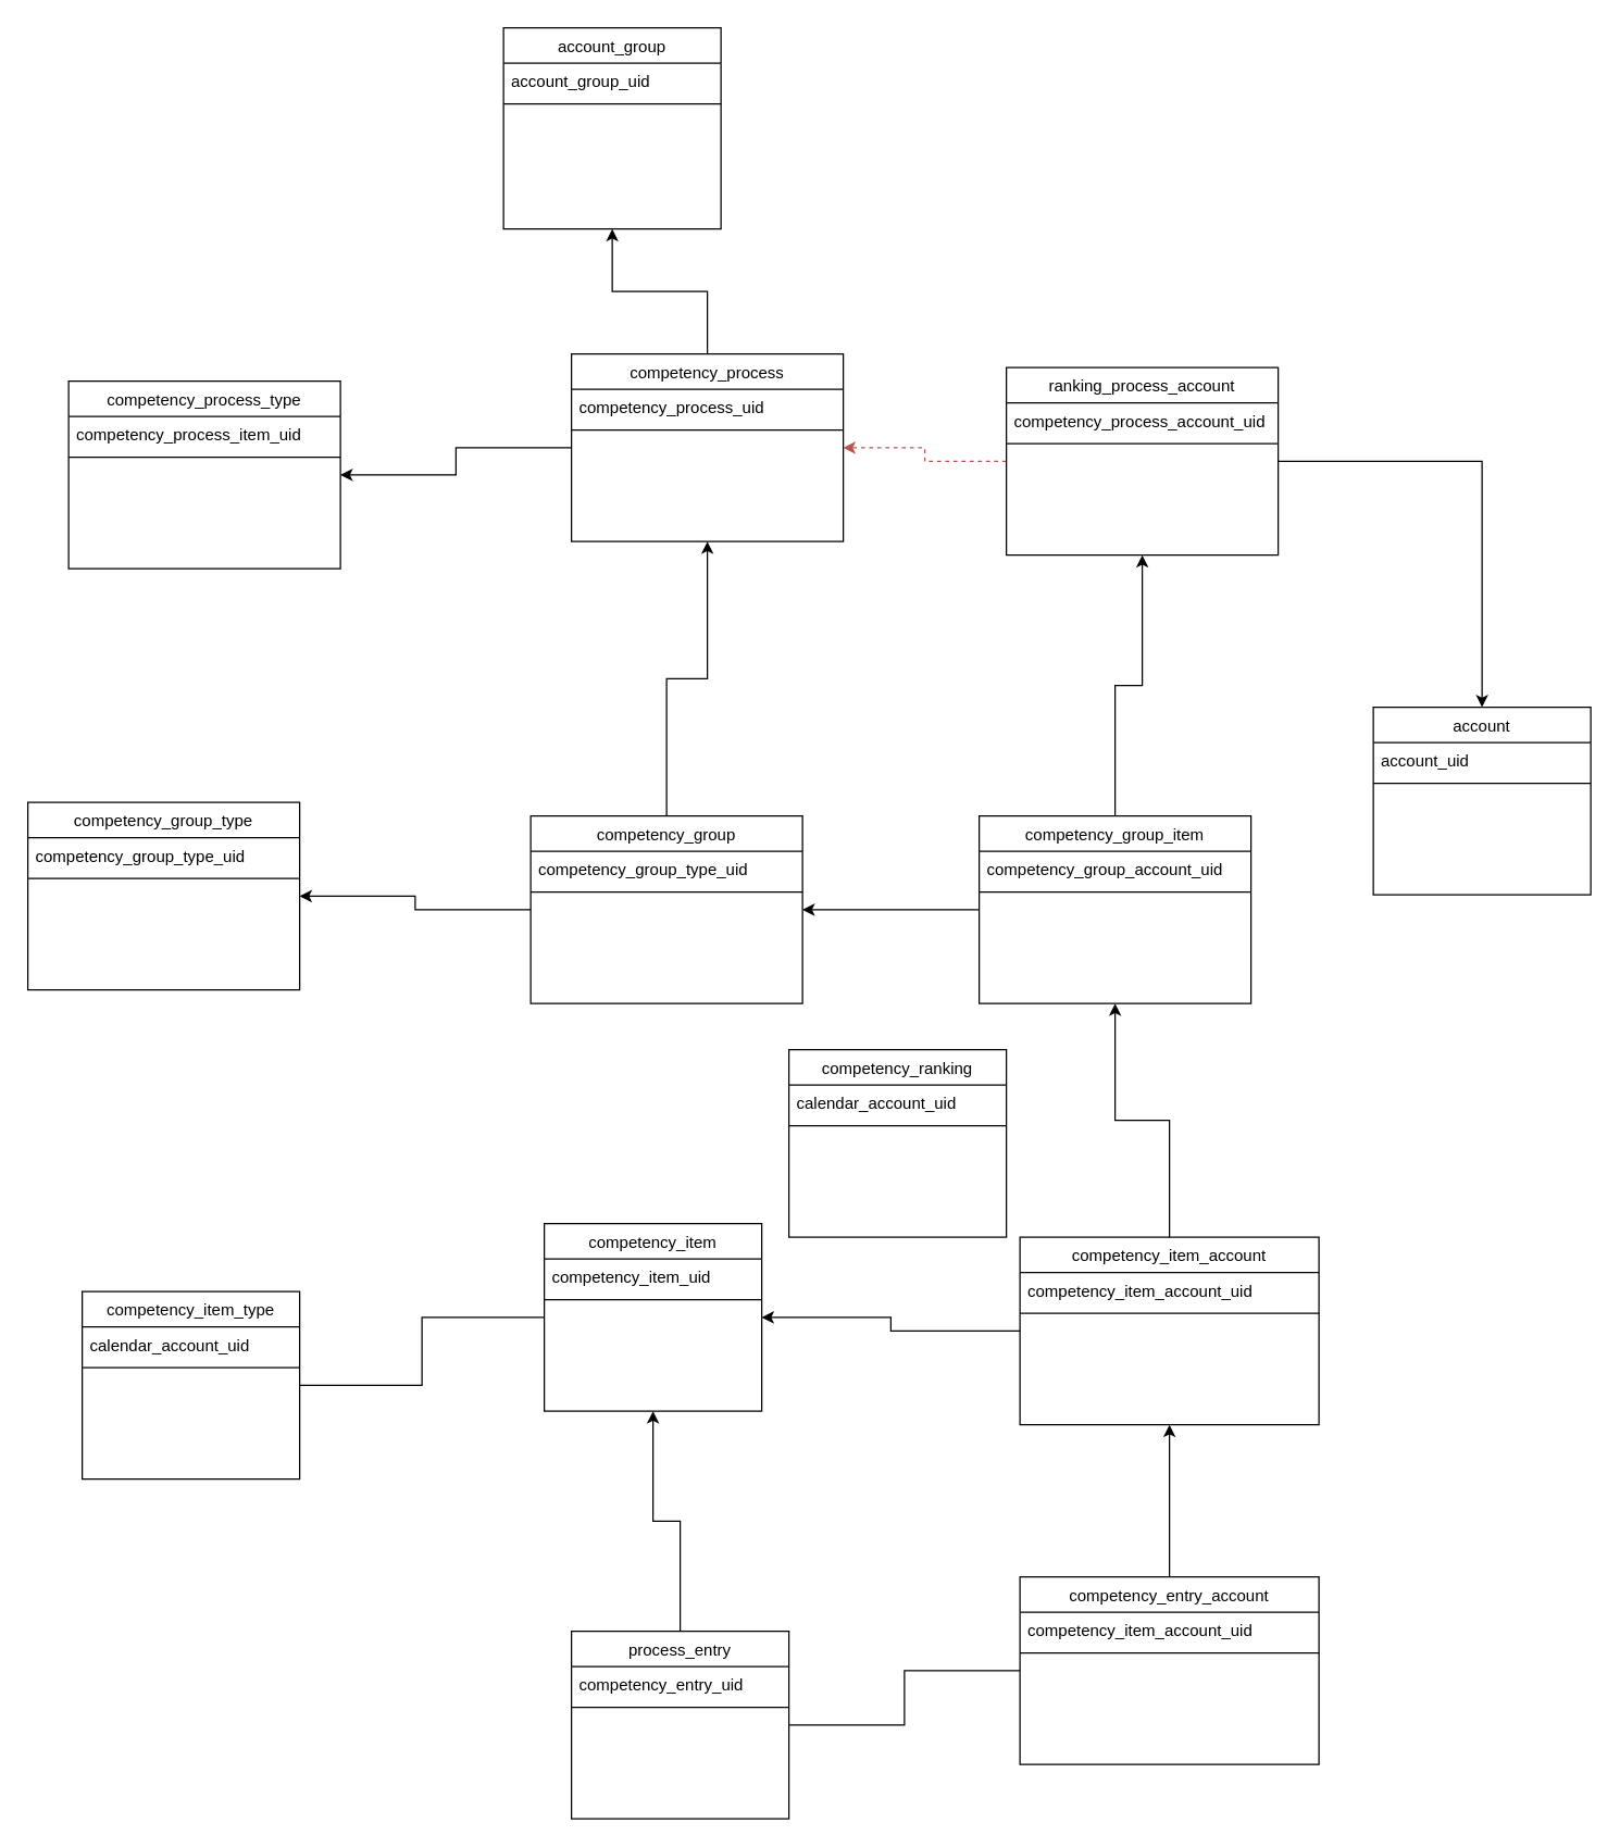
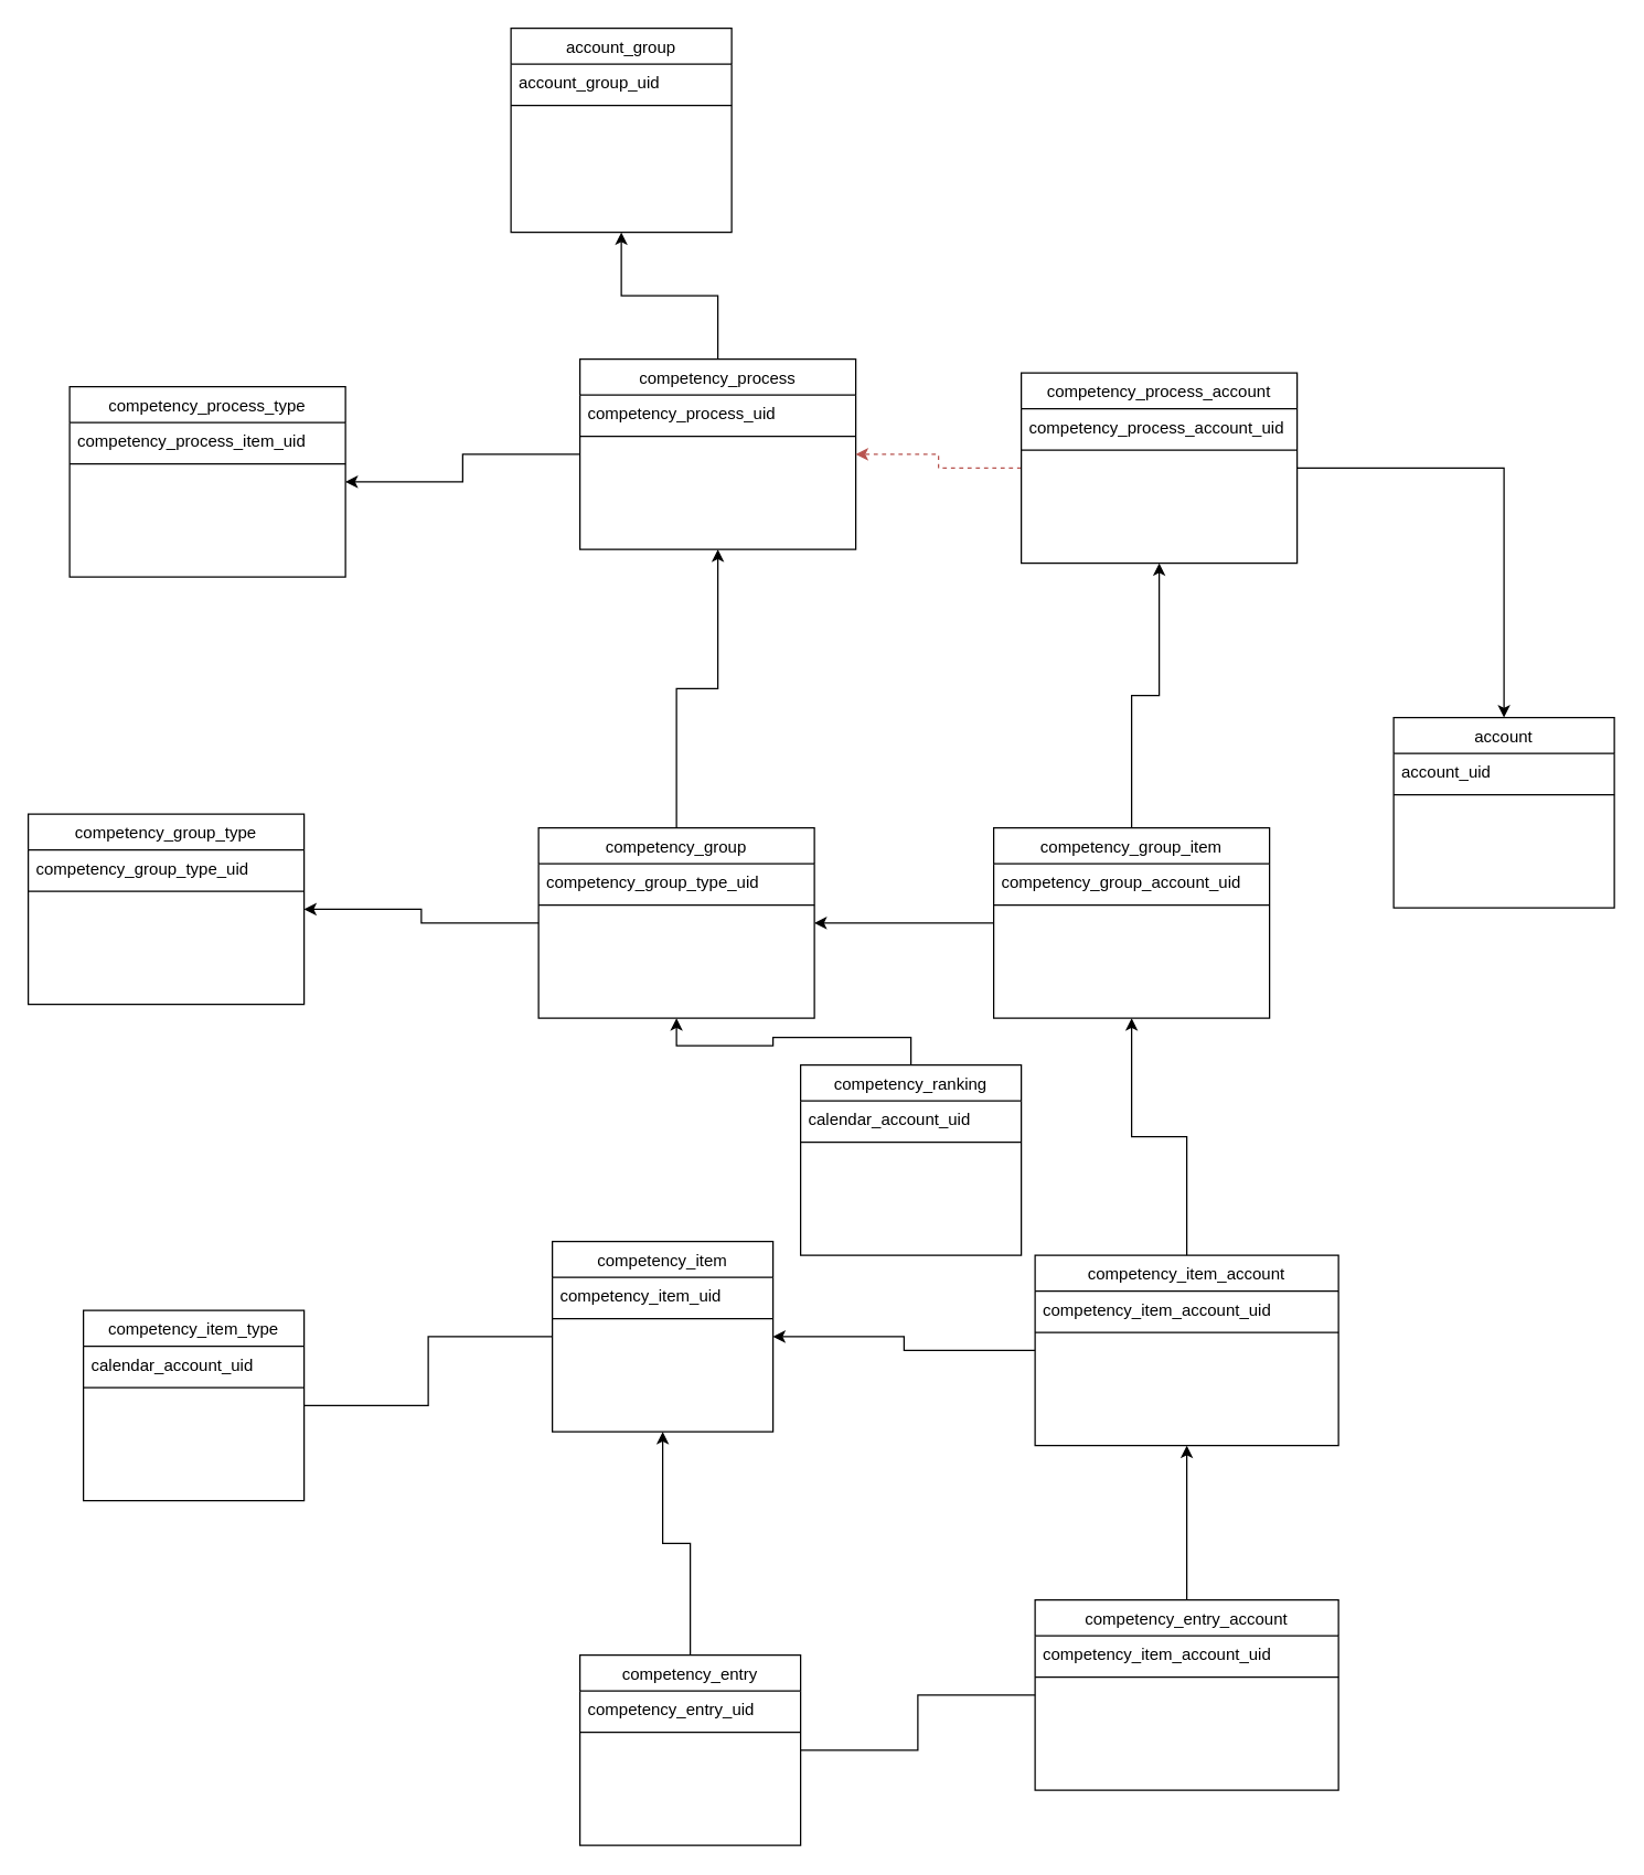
- <mxCell id="51" value="ranking_process_account" style="swimlane;fontStyle=0;align=center;verticalAlign=top;childLayout=stackLayout;horizontal=1;startSize=26;horizontalStack=0;resizeParent=1;resizeLast=0;collapsible=1;marginBottom=0;rounded=0;shadow=0;strokeWidth=1;" vertex="1" parent="1"><mxGeometry x="740" y="270" width="200" height="138" as="geometry"><mxRectangle x="130" y="380" width="160" height="26" as="alternateBounds" /></mxGeometry></mxCell>
+ <mxCell id="51" value="competency_process_account" style="swimlane;fontStyle=0;align=center;verticalAlign=top;childLayout=stackLayout;horizontal=1;startSize=26;horizontalStack=0;resizeParent=1;resizeLast=0;collapsible=1;marginBottom=0;rounded=0;shadow=0;strokeWidth=1;" vertex="1" parent="1"><mxGeometry x="740" y="270" width="200" height="138" as="geometry"><mxRectangle x="130" y="380" width="160" height="26" as="alternateBounds" /></mxGeometry></mxCell>
+ <mxCell id="8" style="edgeStyle=orthogonalEdgeStyle;rounded=0;orthogonalLoop=1;jettySize=auto;html=1;" edge="1" parent="1" source="9" target="43"><mxGeometry relative="1" as="geometry" /></mxCell>
- <mxCell id="20" value="process_entry" style="swimlane;fontStyle=0;align=center;verticalAlign=top;childLayout=stackLayout;horizontal=1;startSize=26;horizontalStack=0;resizeParent=1;resizeLast=0;collapsible=1;marginBottom=0;rounded=0;shadow=0;strokeWidth=1;" vertex="1" parent="1"><mxGeometry x="420" y="1200" width="160" height="138" as="geometry"><mxRectangle x="130" y="380" width="160" height="26" as="alternateBounds" /></mxGeometry></mxCell>
+ <mxCell id="20" value="competency_entry" style="swimlane;fontStyle=0;align=center;verticalAlign=top;childLayout=stackLayout;horizontal=1;startSize=26;horizontalStack=0;resizeParent=1;resizeLast=0;collapsible=1;marginBottom=0;rounded=0;shadow=0;strokeWidth=1;" vertex="1" parent="1"><mxGeometry x="420" y="1200" width="160" height="138" as="geometry"><mxRectangle x="130" y="380" width="160" height="26" as="alternateBounds" /></mxGeometry></mxCell>
